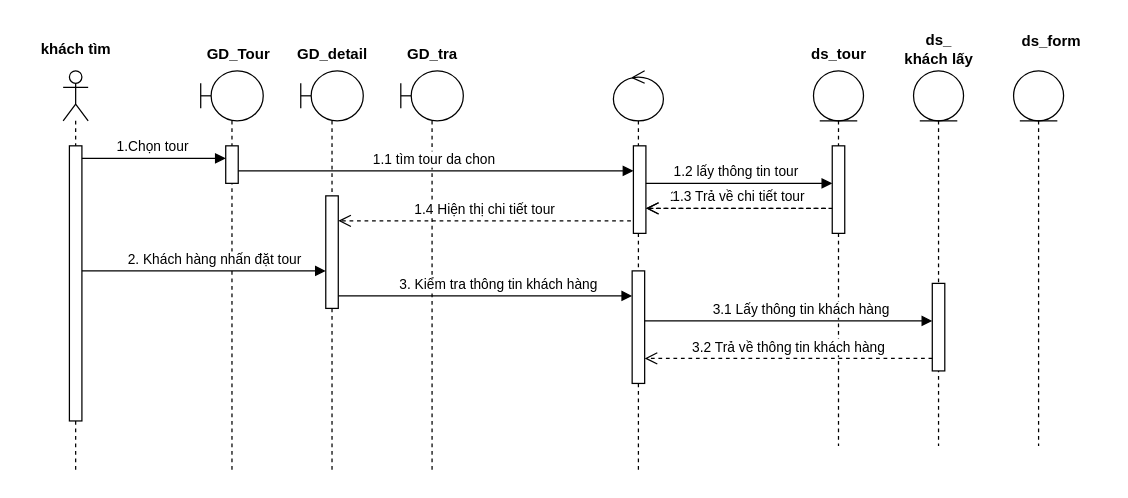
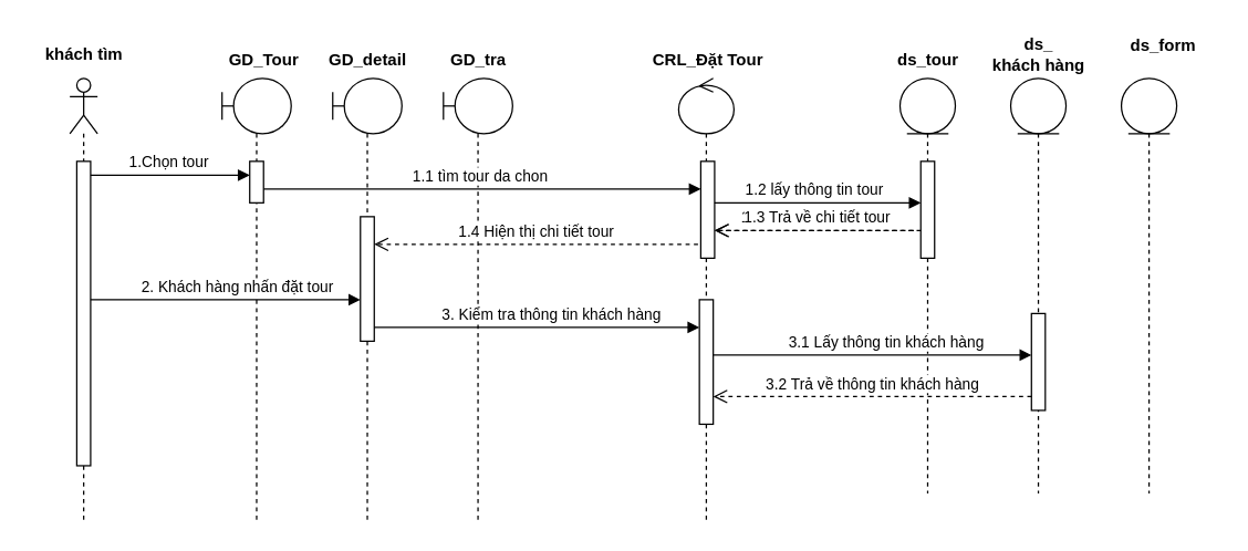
- <mxCell id="22" value="ds_&lt;br&gt;khách lấy" style="text;align=center;fontStyle=1;verticalAlign=middle;spacingLeft=3;spacingRight=3;strokeColor=none;rotatable=0;points=[[0,0.5],[1,0.5]];portConstraint=eastwest;html=1;" vertex="1" parent="1"><mxGeometry x="710" y="26" width="80" height="26" as="geometry" /></mxCell>
+ <mxCell id="22" value="ds_&lt;br&gt;khách hàng" style="text;align=center;fontStyle=1;verticalAlign=middle;spacingLeft=3;spacingRight=3;strokeColor=none;rotatable=0;points=[[0,0.5],[1,0.5]];portConstraint=eastwest;html=1;" vertex="1" parent="1"><mxGeometry x="710" y="26" width="80" height="26" as="geometry" /></mxCell>
+ <mxCell id="21" value="CRL_Đặt Tour" style="text;align=center;fontStyle=1;verticalAlign=middle;spacingLeft=3;spacingRight=3;strokeColor=none;rotatable=0;points=[[0,0.5],[1,0.5]];portConstraint=eastwest;html=1;" vertex="1" parent="1"><mxGeometry x="471" y="30" width="80" height="26" as="geometry" /></mxCell>
